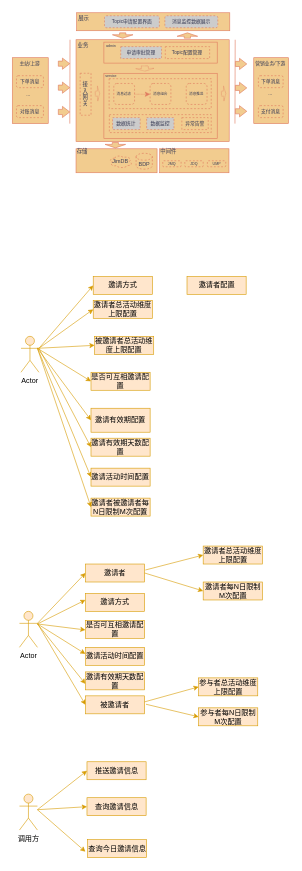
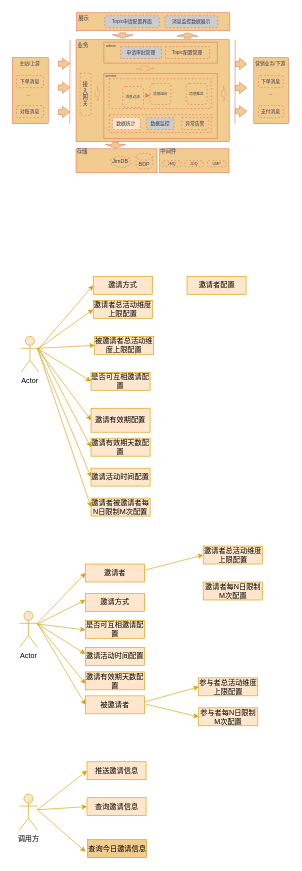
- <mxCell id="48" value="消息过滤" style="whiteSpace=wrap;html=1;rounded=1;dashed=1;fontSize=6;fontColor=#393C56;strokeColor=#E07A5F;fillColor=#F2CC8F;sketch=0;" parent="1" vertex="1"><mxGeometry x="189.37" y="138" width="34.68" height="35" as="geometry" /></mxCell>
+ <mxCell id="48" value="消息过滤" style="whiteSpace=wrap;html=1;rounded=1;dashed=1;fontSize=6;fontColor=#393C56;strokeColor=#E07A5F;fillColor=#F2CC8F;sketch=0;" parent="1" vertex="1"><mxGeometry x="204.37" y="143" width="34.68" height="35" as="geometry" /></mxCell>
- <mxCell id="44" value="数据统计" style="whiteSpace=wrap;html=1;dashed=1;strokeColor=#E07A5F;fontColor=#393C56;fontSize=8;fillColor=#CCCCCC;" parent="1" vertex="1"><mxGeometry x="187.37" y="195" width="46" height="20" as="geometry" /></mxCell>
+ <mxCell id="44" value="数据统计" style="whiteSpace=wrap;html=1;dashed=1;strokeColor=#E07A5F;fontColor=#393C56;fontSize=8;fillColor=#ffe6cc;" parent="1" vertex="1"><mxGeometry x="187.37" y="195" width="46" height="20" as="geometry" /></mxCell>
- <mxCell id="83" value="" style="endArrow=classic;html=1;fillColor=#ffe6cc;strokeColor=#d79b00;entryX=0;entryY=0.5;entryDx=0;entryDy=0;exitX=1;exitY=0.5;exitDx=0;exitDy=0;" parent="1" source="77" target="81" edge="1"><mxGeometry width="50" height="50" relative="1" as="geometry"><mxPoint x="252" y="1010" as="sourcePoint" /><mxPoint x="342.07" y="985" as="targetPoint" /></mxGeometry></mxCell>
- <mxCell id="99" value="查询今日邀请信息" style="rounded=0;whiteSpace=wrap;html=1;fillColor=#ffe6cc;strokeColor=#d79b00;" parent="1" vertex="1"><mxGeometry x="145.51" y="1400" width="98.68" height="30" as="geometry" /></mxCell>
+ <mxCell id="99" value="查询今日邀请信息" style="rounded=0;whiteSpace=wrap;html=1;fillColor=#f2cc8f;strokeColor=#d79b00;" parent="1" vertex="1"><mxGeometry x="145.51" y="1400" width="98.68" height="30" as="geometry" /></mxCell>
